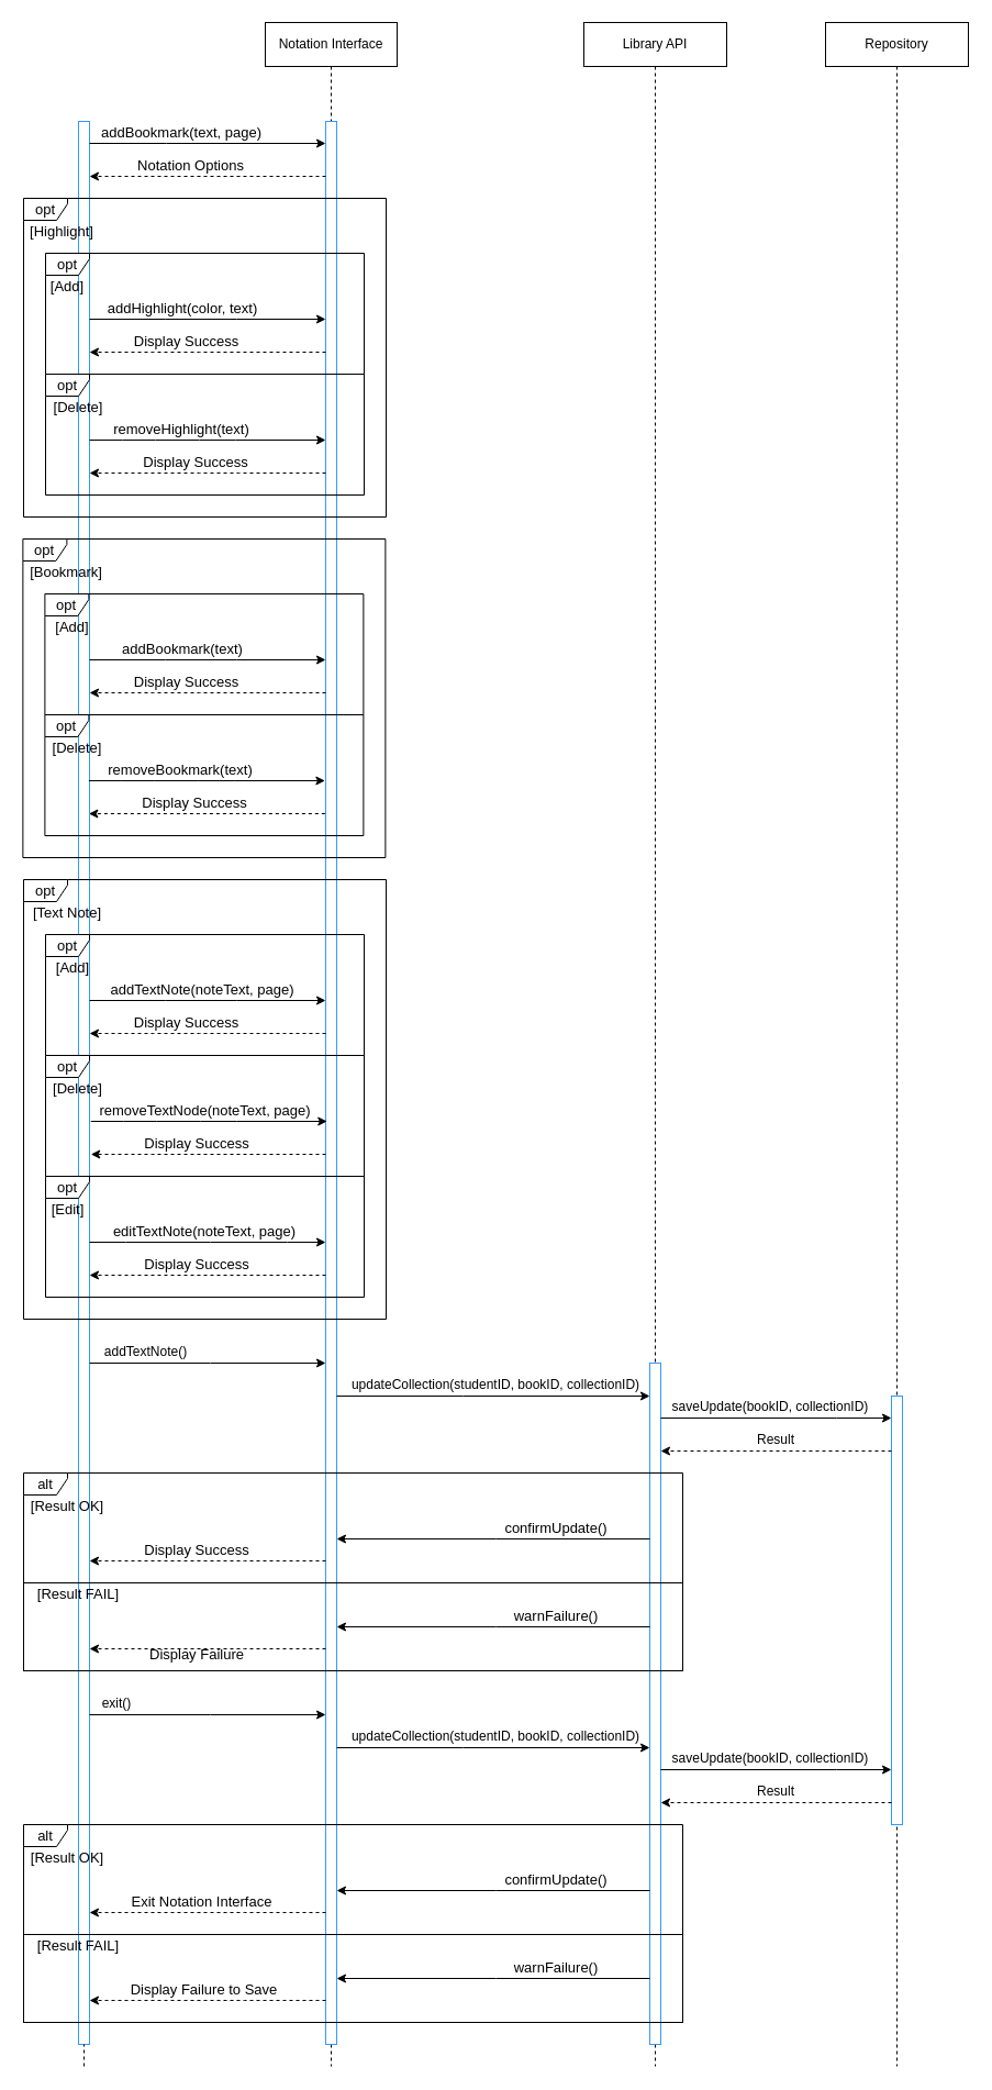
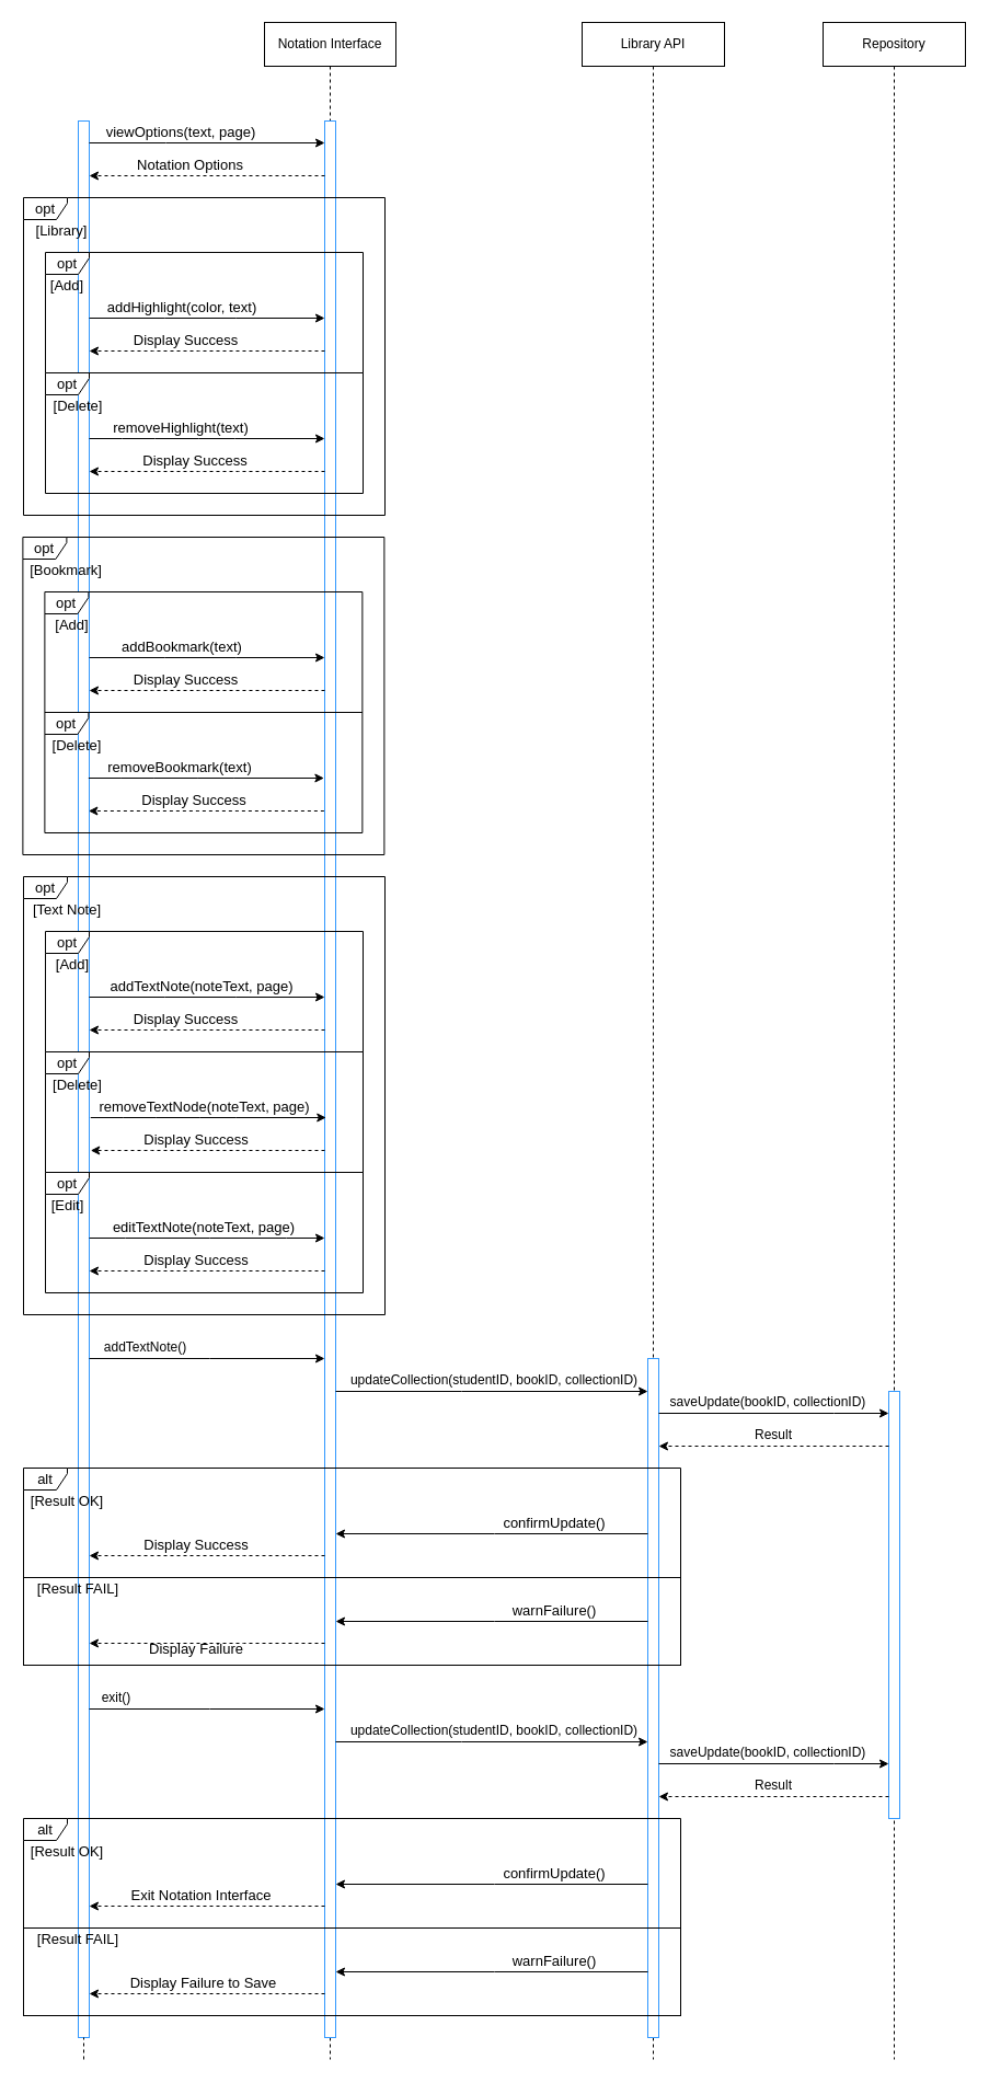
- <mxCell id="7" value="addBookmark(text, page)" style="text;html=1;strokeColor=none;fillColor=none;align=center;verticalAlign=middle;whiteSpace=wrap;rounded=0;fontSize=13;" parent="1" vertex="1"><mxGeometry x="69.75" y="110" width="190" height="20" as="geometry" /></mxCell>
+ <mxCell id="7" value="viewOptions(text, page)" style="text;html=1;strokeColor=none;fillColor=none;align=center;verticalAlign=middle;whiteSpace=wrap;rounded=0;fontSize=13;" parent="1" vertex="1"><mxGeometry x="69.75" y="110" width="190" height="20" as="geometry" /></mxCell>
- <mxCell id="10" value="[Highlight]" style="text;html=1;strokeColor=none;fillColor=none;align=center;verticalAlign=middle;whiteSpace=wrap;rounded=0;fontSize=13;" parent="1" vertex="1"><mxGeometry x="21" y="200" width="70" height="20" as="geometry" /></mxCell>
+ <mxCell id="10" value="[Library]" style="text;html=1;strokeColor=none;fillColor=none;align=center;verticalAlign=middle;whiteSpace=wrap;rounded=0;fontSize=13;" parent="1" vertex="1"><mxGeometry x="21" y="200" width="70" height="20" as="geometry" /></mxCell>
